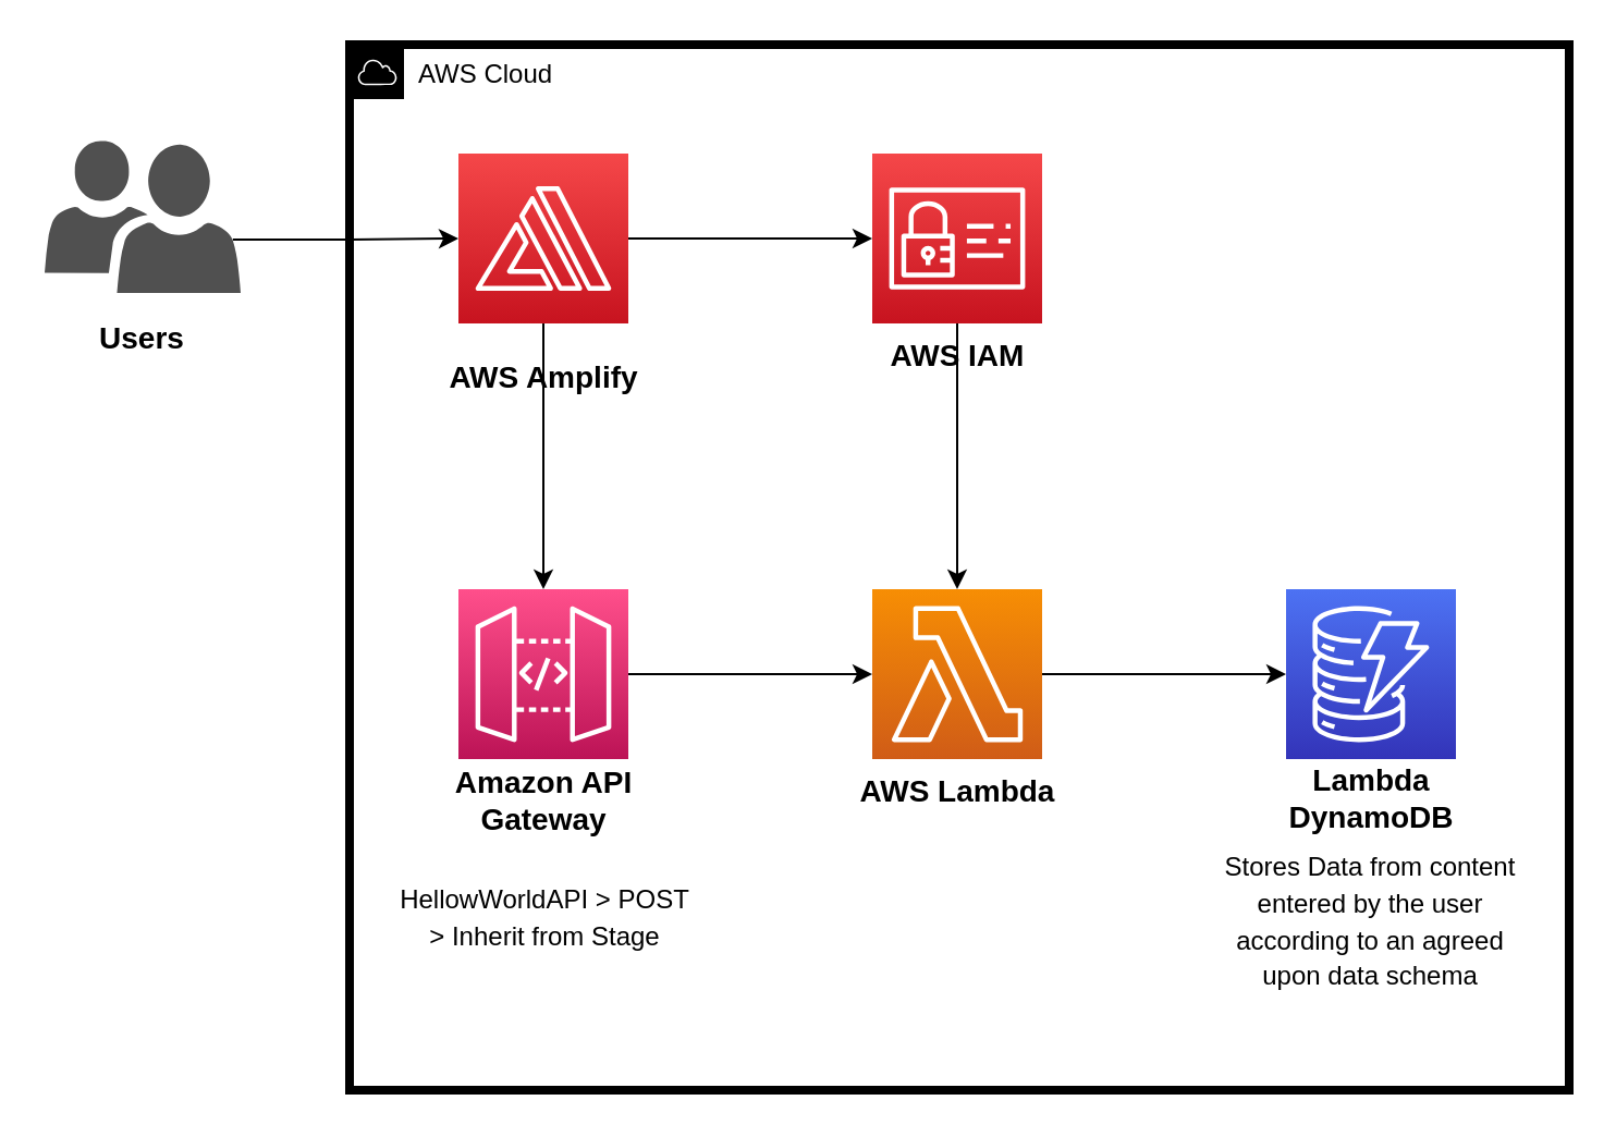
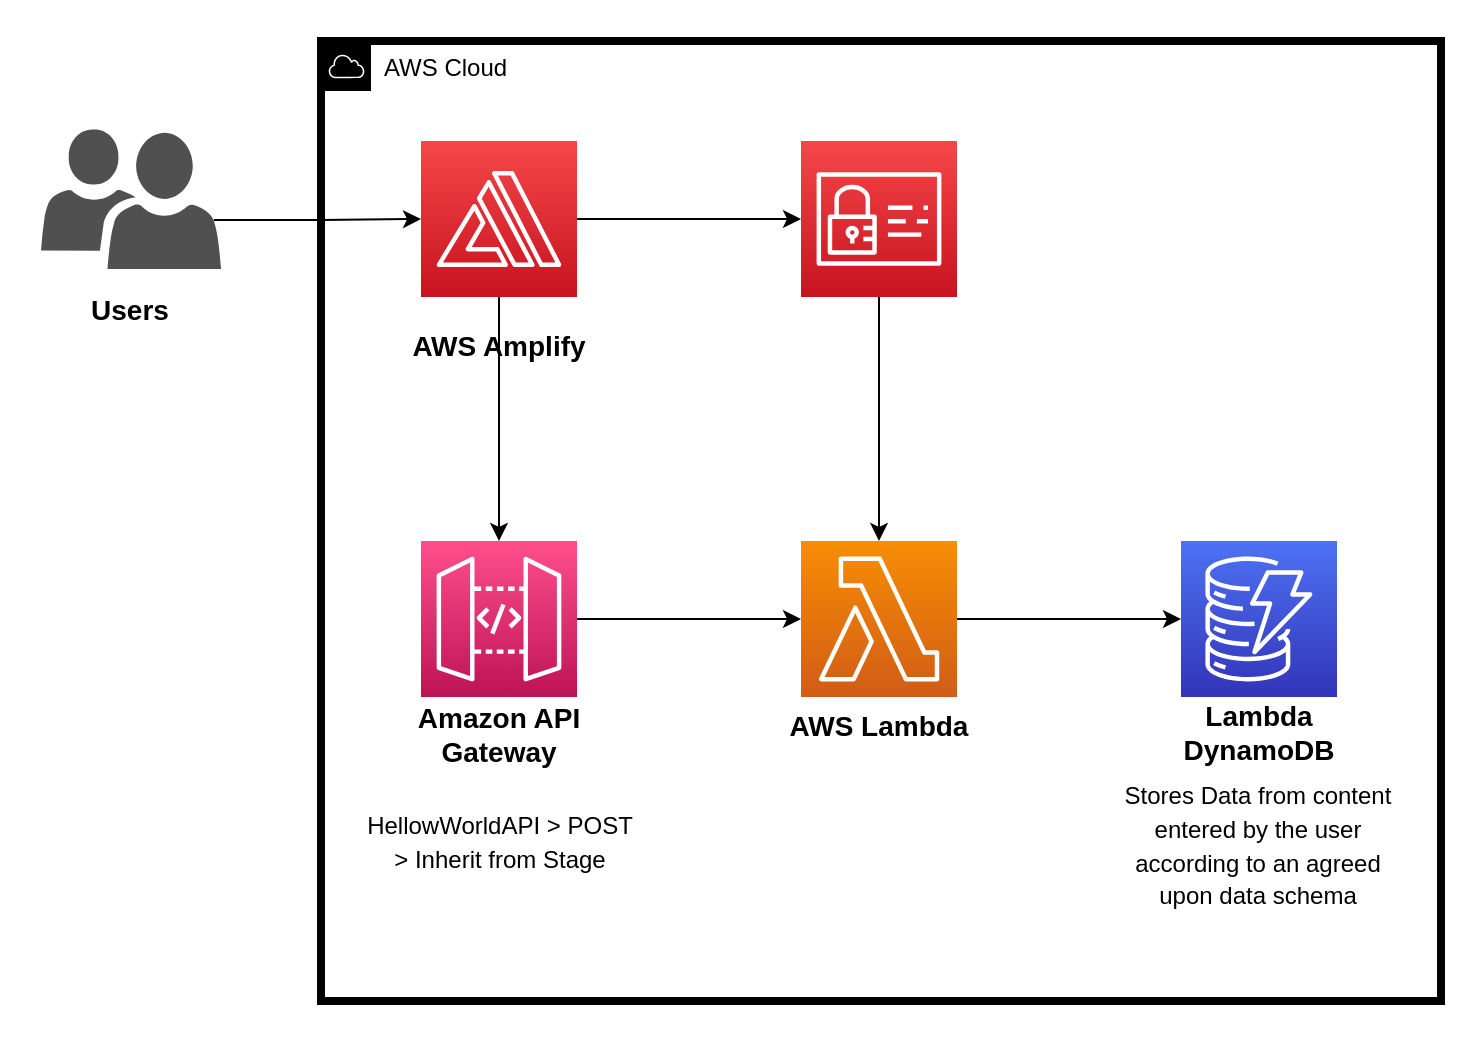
- <mxCell id="16" value="&lt;font style=&quot;font-size: 14px;&quot;&gt;&lt;b&gt;AWS IAM&lt;/b&gt;&lt;/font&gt;" style="text;html=1;strokeColor=none;fillColor=none;align=center;verticalAlign=middle;whiteSpace=wrap;rounded=0;" parent="1" vertex="1"><mxGeometry x="388.5" y="148" width="101" height="30" as="geometry" /></mxCell>
